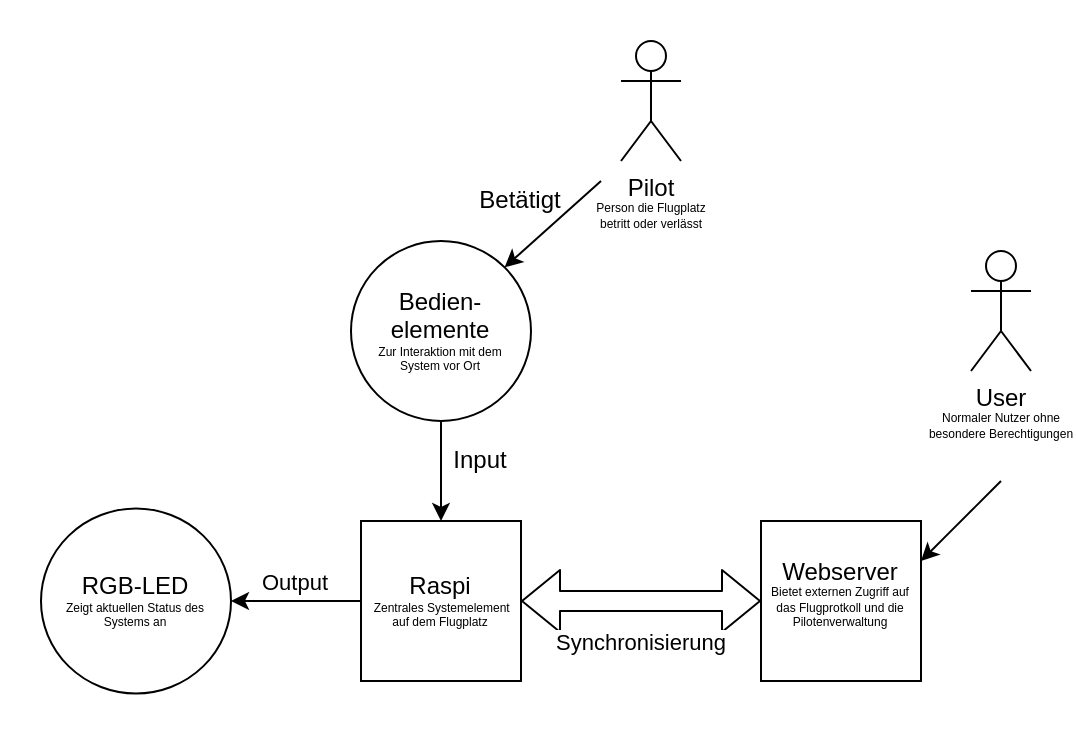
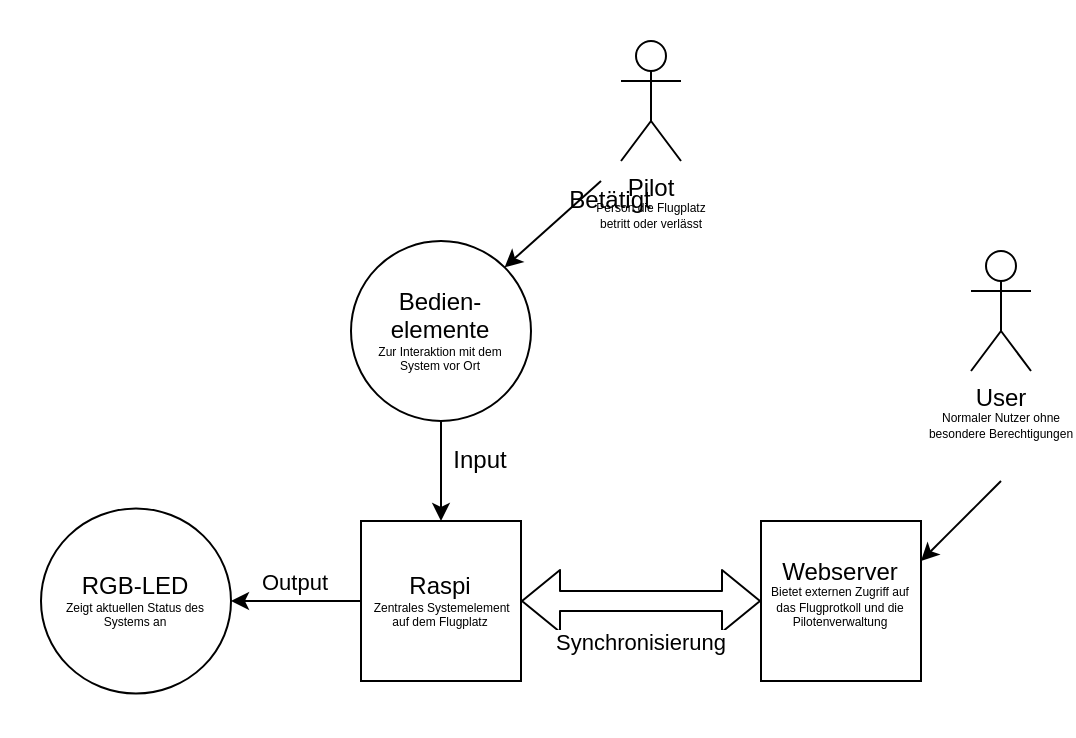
- <mxCell id="16" value="Betätigt" style="text;html=1;strokeColor=none;fillColor=none;align=center;verticalAlign=middle;whiteSpace=wrap;rounded=0;" vertex="1" parent="1"><mxGeometry x="240" y="90" width="40" height="20" as="geometry" /></mxCell>
+ <mxCell id="16" value="Betätigt" style="text;html=1;strokeColor=none;fillColor=none;align=center;verticalAlign=middle;whiteSpace=wrap;rounded=0;" vertex="1" parent="1"><mxGeometry x="285" y="90" width="40" height="20" as="geometry" /></mxCell>
